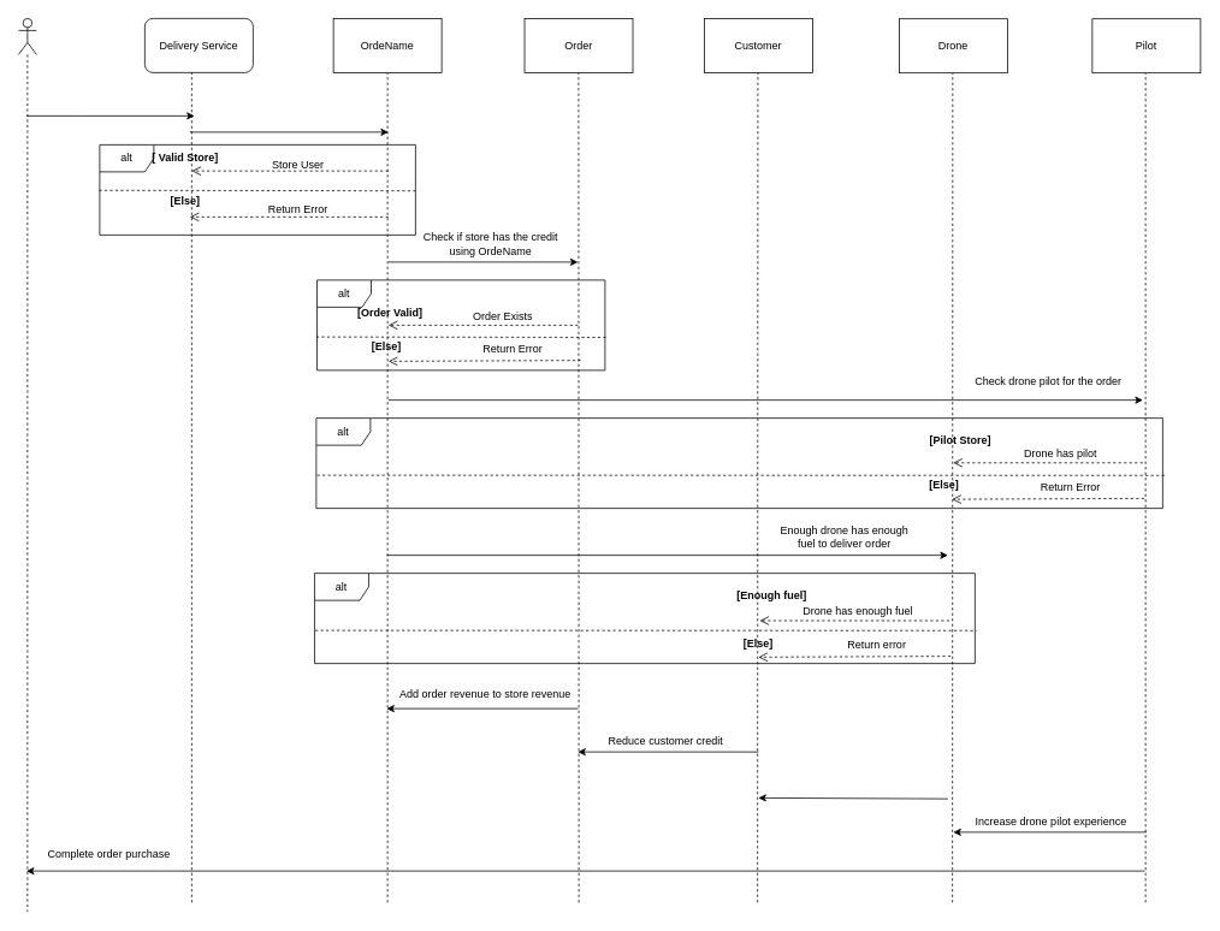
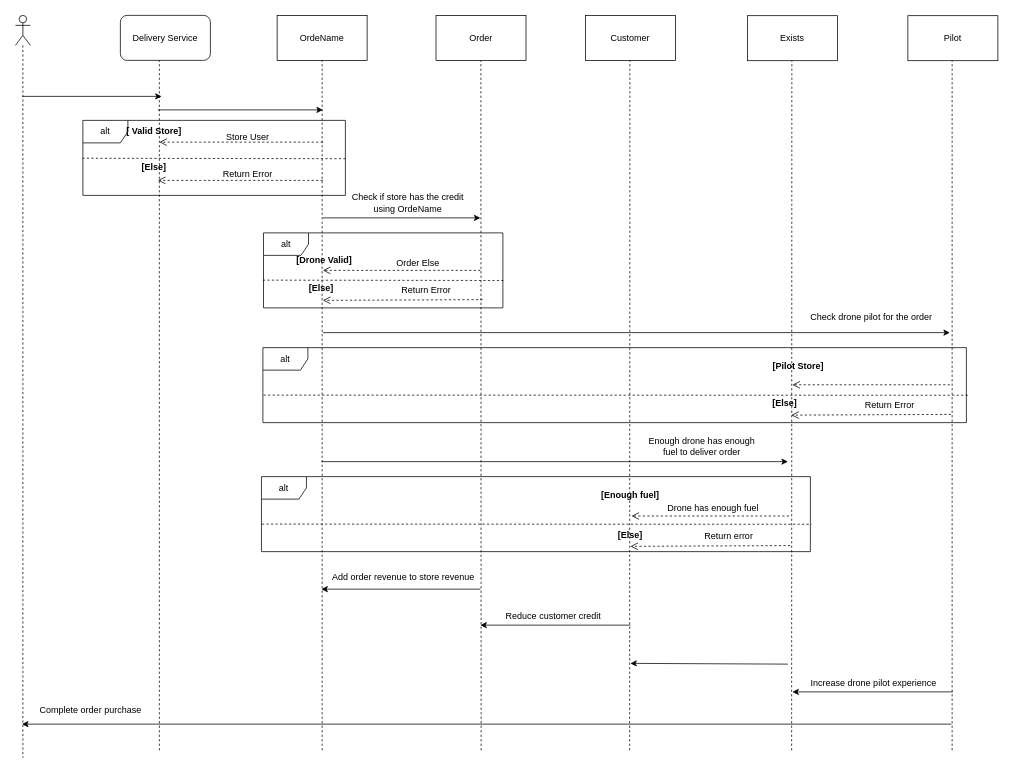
- <mxCell id="5" value="Drone" style="rounded=0;whiteSpace=wrap;html=1;" vertex="1" parent="1"><mxGeometry x="996.3" y="20.42" width="120" height="60" as="geometry" /></mxCell>
+ <mxCell id="5" value="Exists" style="rounded=0;whiteSpace=wrap;html=1;" vertex="1" parent="1"><mxGeometry x="996.3" y="20.42" width="120" height="60" as="geometry" /></mxCell>
- <mxCell id="26" value="&lt;b&gt;[Order Valid]&lt;/b&gt;" style="text;html=1;strokeColor=none;fillColor=none;align=center;verticalAlign=middle;whiteSpace=wrap;rounded=0;" vertex="1" parent="1"><mxGeometry x="384" y="332" width="96" height="30" as="geometry" /></mxCell>
+ <mxCell id="26" value="&lt;b&gt;[Drone Valid]&lt;/b&gt;" style="text;html=1;strokeColor=none;fillColor=none;align=center;verticalAlign=middle;whiteSpace=wrap;rounded=0;" vertex="1" parent="1"><mxGeometry x="384" y="332" width="96" height="30" as="geometry" /></mxCell>
- <mxCell id="31" value="Order Exists" style="text;align=center;fontStyle=0;verticalAlign=middle;spacingLeft=3;spacingRight=3;strokeColor=none;rotatable=0;points=[[0,0.5],[1,0.5]];portConstraint=eastwest;" vertex="1" parent="1"><mxGeometry x="517" y="336" width="80" height="26" as="geometry" /></mxCell>
+ <mxCell id="31" value="Order Else" style="text;align=center;fontStyle=0;verticalAlign=middle;spacingLeft=3;spacingRight=3;strokeColor=none;rotatable=0;points=[[0,0.5],[1,0.5]];portConstraint=eastwest;" vertex="1" parent="1"><mxGeometry x="517" y="336" width="80" height="26" as="geometry" /></mxCell>
- <mxCell id="43" value="Drone has pilot" style="text;align=center;fontStyle=0;verticalAlign=middle;spacingLeft=3;spacingRight=3;strokeColor=none;rotatable=0;points=[[0,0.5],[1,0.5]];portConstraint=eastwest;" vertex="1" parent="1"><mxGeometry x="1135" y="489" width="80" height="26" as="geometry" /></mxCell>
- <mxCell id="48" value="&lt;b&gt;[Enough fuel]&lt;/b&gt;" style="text;html=1;strokeColor=none;fillColor=none;align=center;verticalAlign=middle;whiteSpace=wrap;rounded=0;" vertex="1" parent="1"><mxGeometry x="807" y="645" width="96" height="30" as="geometry" /></mxCell>
+ <mxCell id="48" value="&lt;b&gt;[Enough fuel]&lt;/b&gt;" style="text;html=1;strokeColor=none;fillColor=none;align=center;verticalAlign=middle;whiteSpace=wrap;rounded=0;" vertex="1" parent="1"><mxGeometry x="792" y="645" width="96" height="30" as="geometry" /></mxCell>
